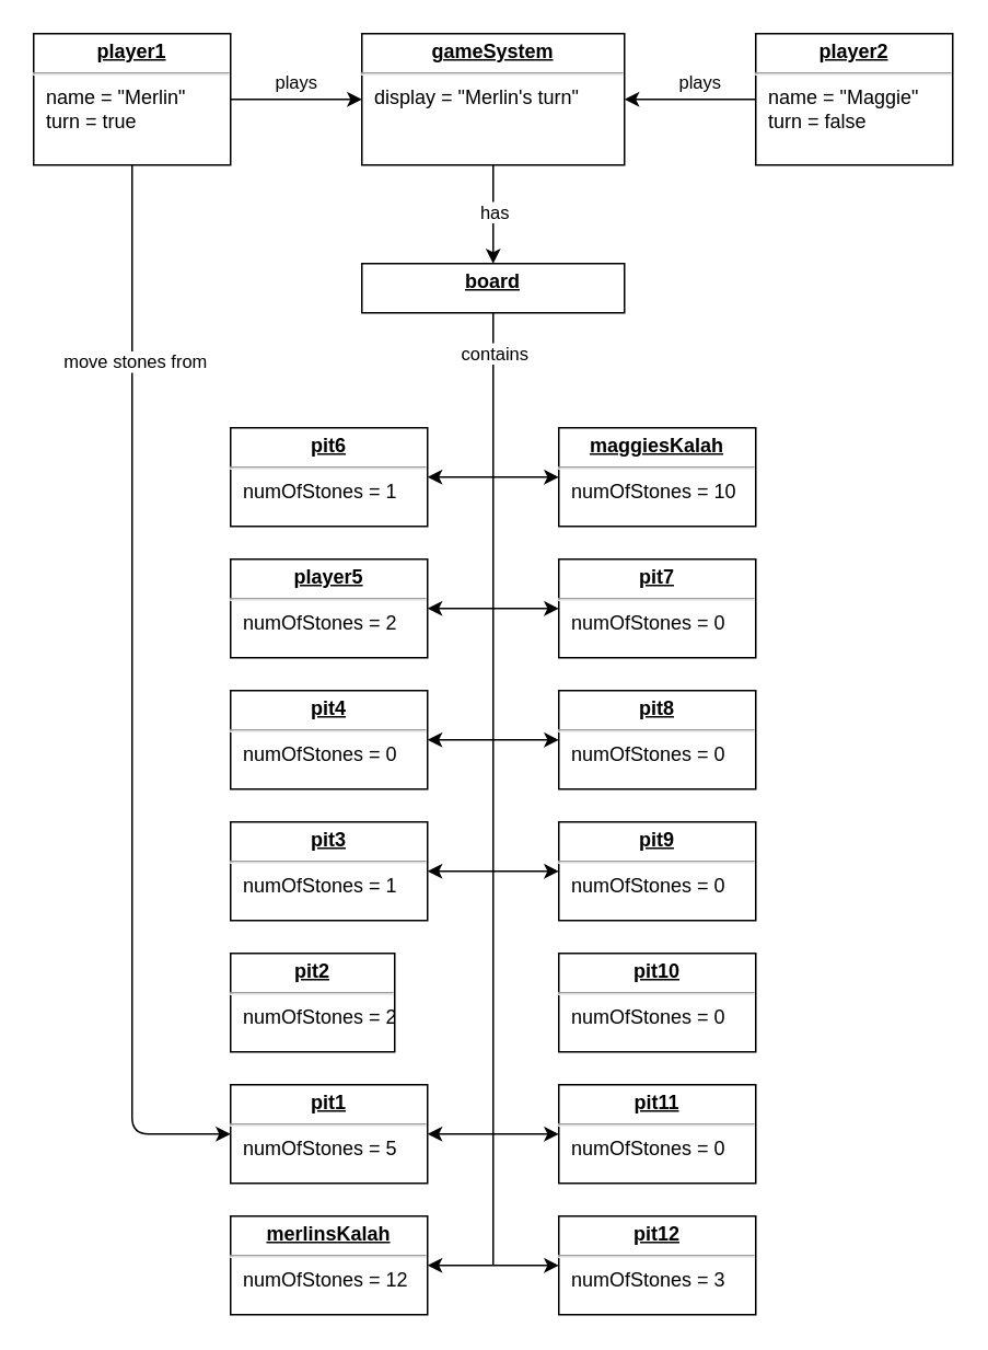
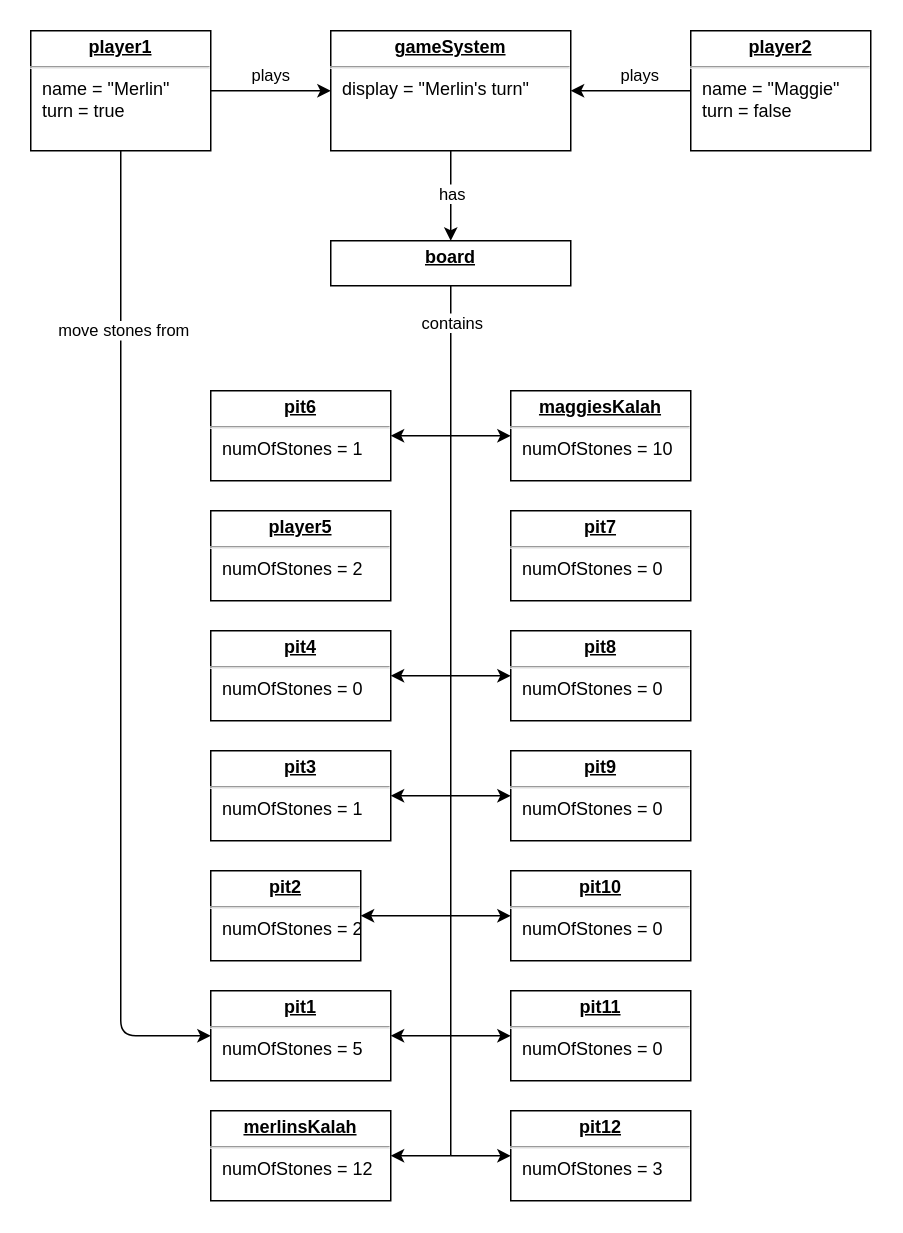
- <mxCell id="24" value="" style="endArrow=classic;startArrow=classic;html=1;exitX=1;exitY=0.5;exitDx=0;exitDy=0;entryX=0;entryY=0.5;entryDx=0;entryDy=0;" edge="1" parent="1" source="6" target="7"><mxGeometry width="50" height="50" relative="1" as="geometry"><mxPoint x="270" y="300" as="sourcePoint" /><mxPoint x="350" y="300" as="targetPoint" /></mxGeometry></mxCell>
+ <mxCell id="27" value="" style="endArrow=classic;startArrow=classic;html=1;exitX=1;exitY=0.5;exitDx=0;exitDy=0;entryX=0;entryY=0.5;entryDx=0;entryDy=0;" edge="1" parent="1" source="18" target="21"><mxGeometry width="50" height="50" relative="1" as="geometry"><mxPoint x="270" y="540" as="sourcePoint" /><mxPoint x="350" y="540" as="targetPoint" /></mxGeometry></mxCell>
